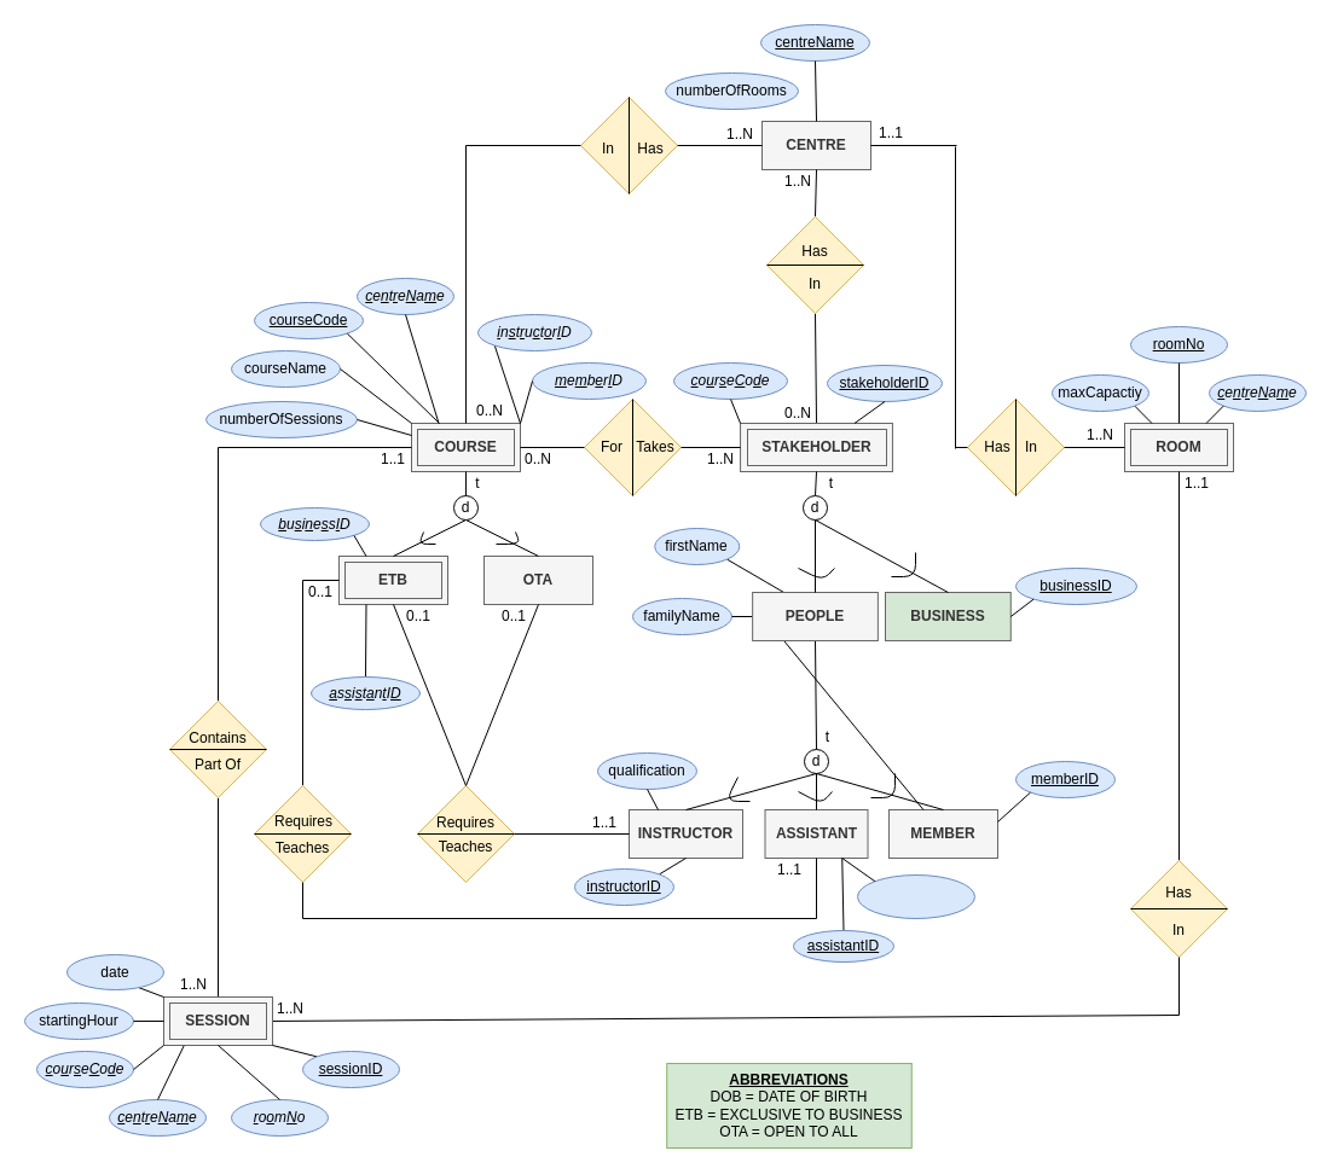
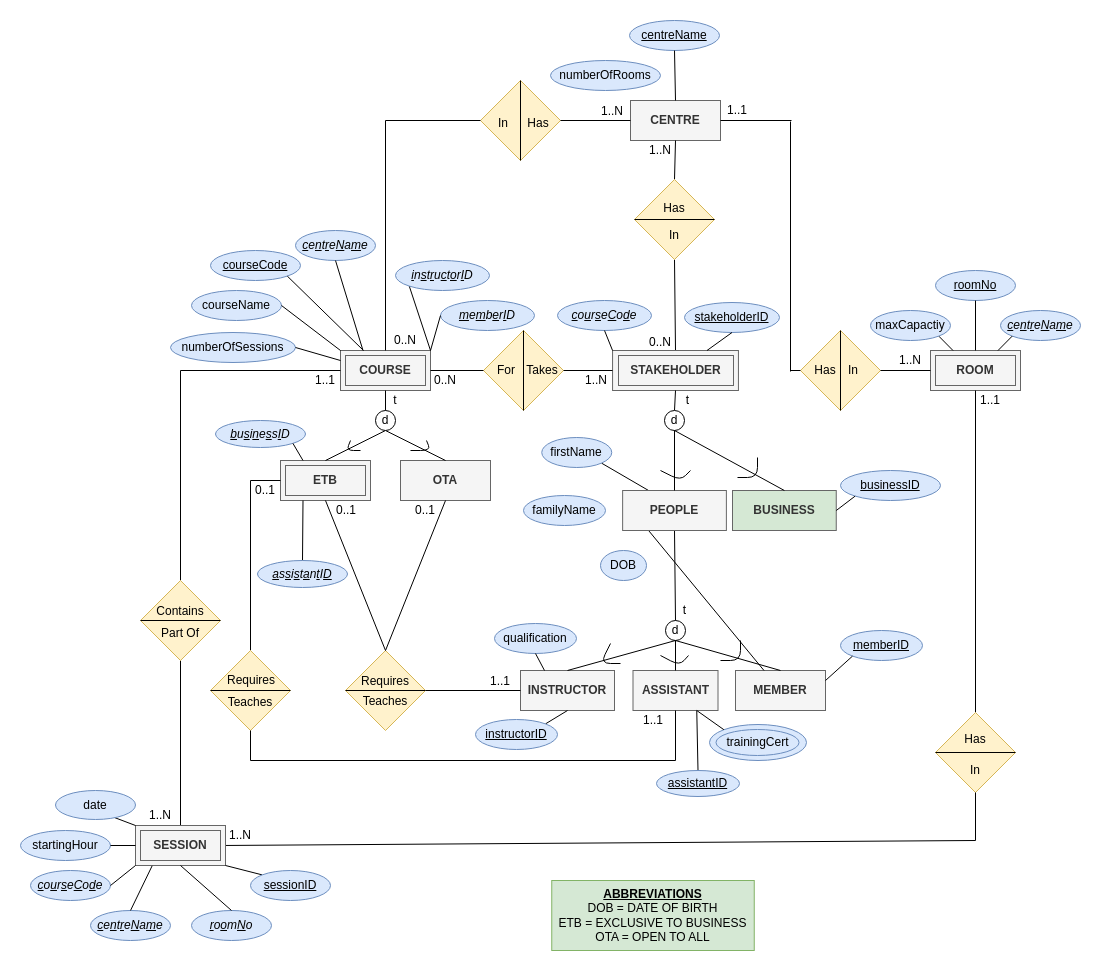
- <mxCell id="108" value="" style="endArrow=none;html=1;entryX=1;entryY=0.5;entryDx=0;entryDy=0;exitX=0;exitY=0.5;exitDx=0;exitDy=0;" parent="1" source="157" target="107" edge="1"><mxGeometry width="50" height="50" relative="1" as="geometry"><mxPoint x="610" y="600" as="sourcePoint" /><mxPoint x="603.749" y="570.607" as="targetPoint" /></mxGeometry></mxCell>
+ <mxCell id="109" value="DOB" style="ellipse;whiteSpace=wrap;html=1;fillColor=#dae8fc;strokeColor=#6c8ebf;" parent="1" vertex="1"><mxGeometry x="600" y="550" width="46" height="30" as="geometry" /></mxCell>
+ <mxCell id="123" value="trainingCert" style="ellipse;whiteSpace=wrap;html=1;fillColor=#dae8fc;strokeColor=#6c8ebf;" parent="1" vertex="1"><mxGeometry x="715.5" y="729" width="83" height="26" as="geometry" /></mxCell>
